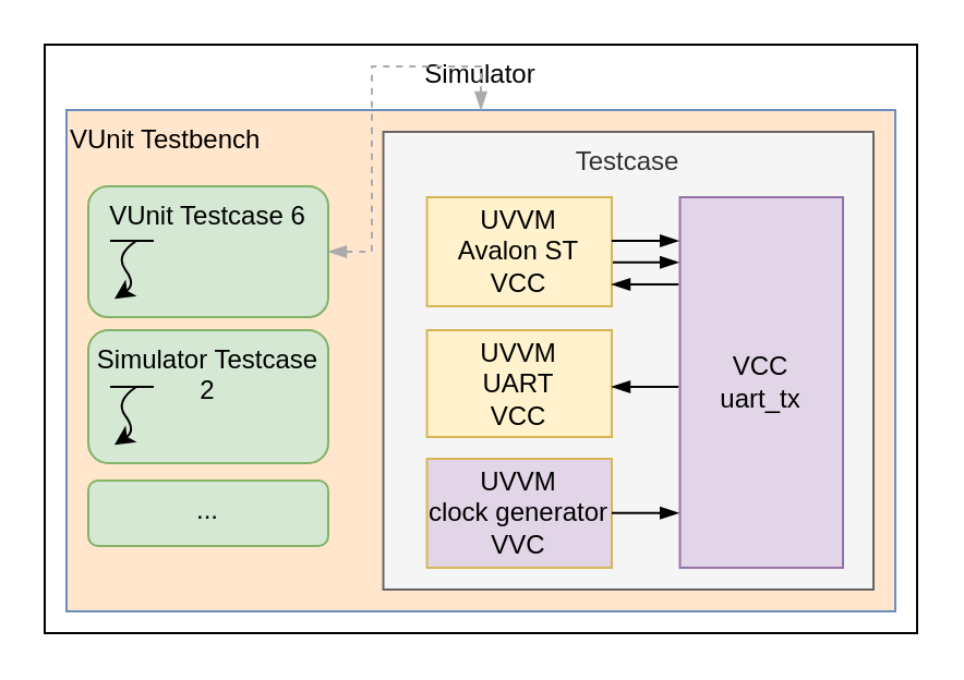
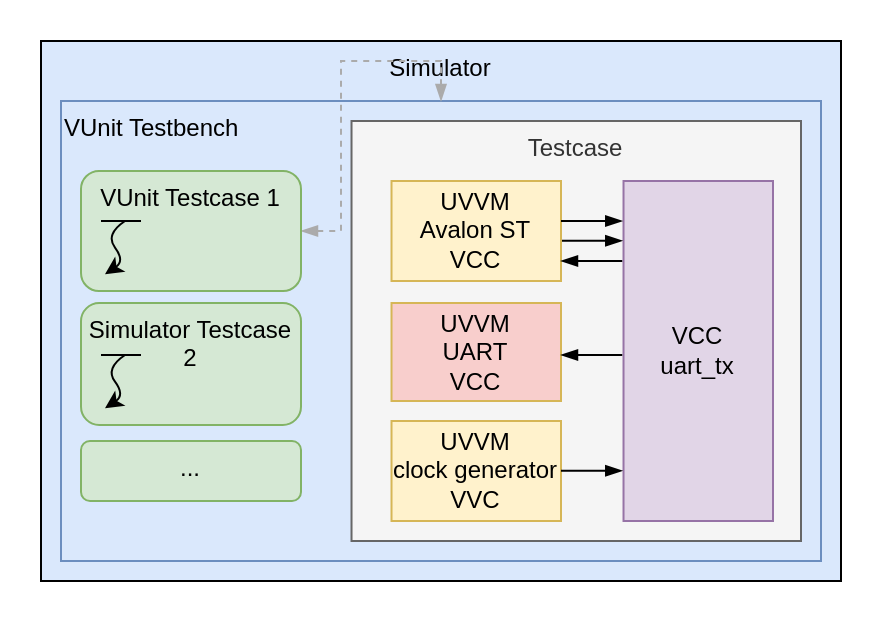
- <mxCell id="2" value="Simulator" style="rounded=0;whiteSpace=wrap;html=1;verticalAlign=top;" vertex="1" parent="1"><mxGeometry width="400" height="270" as="geometry" x="20" y="20" /></mxCell>
+ <mxCell id="2" value="Simulator" style="rounded=0;whiteSpace=wrap;html=1;verticalAlign=top;fillColor=#dae8fc;" vertex="1" parent="1"><mxGeometry width="400" height="270" as="geometry" x="20" y="20" /></mxCell>
- <mxCell id="3" value="VUnit Testbench" style="rounded=0;whiteSpace=wrap;html=1;verticalAlign=top;align=left;fillColor=#ffe6cc;strokeColor=#6c8ebf;" vertex="1" parent="1"><mxGeometry x="30" y="50" width="380" height="230" as="geometry" /></mxCell>
+ <mxCell id="3" value="VUnit Testbench" style="rounded=0;whiteSpace=wrap;html=1;verticalAlign=top;align=left;fillColor=#dae8fc;strokeColor=#6c8ebf;" vertex="1" parent="1"><mxGeometry x="30" y="50" width="380" height="230" as="geometry" /></mxCell>
- <mxCell id="13" value="VUnit Testcase 6" style="rounded=1;whiteSpace=wrap;html=1;verticalAlign=top;align=center;fillColor=#d5e8d4;strokeColor=#82b366;" vertex="1" parent="1"><mxGeometry x="40" y="85" width="110" height="60" as="geometry" /></mxCell>
+ <mxCell id="13" value="VUnit Testcase 1" style="rounded=1;whiteSpace=wrap;html=1;verticalAlign=top;align=center;fillColor=#d5e8d4;strokeColor=#82b366;" vertex="1" parent="1"><mxGeometry x="40" y="85" width="110" height="60" as="geometry" /></mxCell>
- <mxCell id="9" value="UVVM&lt;br&gt;UART&lt;br&gt;VCC" style="rounded=0;whiteSpace=wrap;html=1;align=center;verticalAlign=middle;fillColor=#fff2cc;strokeColor=#d6b656;" vertex="1" parent="1"><mxGeometry x="195.26" y="151" width="84.74" height="49" as="geometry" /></mxCell>
+ <mxCell id="9" value="UVVM&lt;br&gt;UART&lt;br&gt;VCC" style="rounded=0;whiteSpace=wrap;html=1;align=center;verticalAlign=middle;fillColor=#f8cecc;strokeColor=#d6b656;" vertex="1" parent="1"><mxGeometry x="195.26" y="151" width="84.74" height="49" as="geometry" /></mxCell>
- <mxCell id="22" value="UVVM&lt;div&gt;clock generator&lt;br&gt;VVC&lt;/div&gt;" style="rounded=0;whiteSpace=wrap;html=1;align=center;verticalAlign=middle;fillColor=#e1d5e7;strokeColor=#d6b656;" vertex="1" parent="1"><mxGeometry x="195.26" y="210" width="84.74" height="50" as="geometry" /></mxCell>
+ <mxCell id="22" value="UVVM&lt;div&gt;clock generator&lt;br&gt;VVC&lt;/div&gt;" style="rounded=0;whiteSpace=wrap;html=1;align=center;verticalAlign=middle;fillColor=#fff2cc;strokeColor=#d6b656;" vertex="1" parent="1"><mxGeometry x="195.26" y="210" width="84.74" height="50" as="geometry" /></mxCell>
